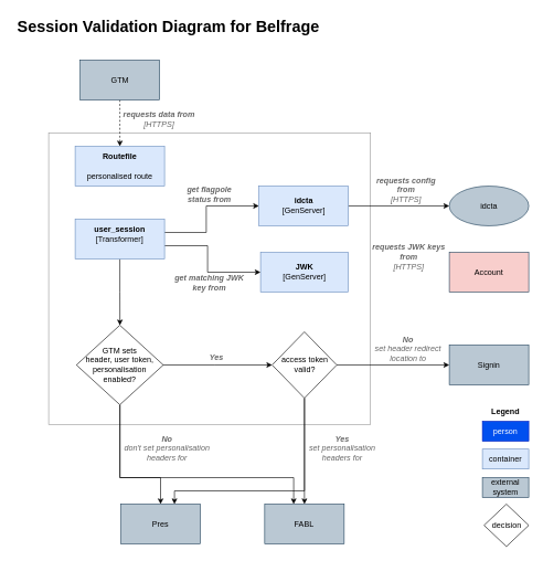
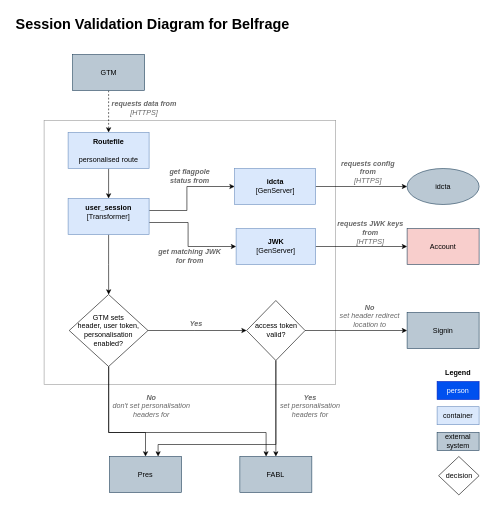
+ <mxCell id="13" style="edgeStyle=orthogonalEdgeStyle;rounded=0;orthogonalLoop=1;jettySize=auto;html=1;" parent="1" source="14" target="20" edge="1"><mxGeometry relative="1" as="geometry" /></mxCell>
+ <mxCell id="15" style="edgeStyle=orthogonalEdgeStyle;rounded=0;orthogonalLoop=1;jettySize=auto;html=1;entryX=0;entryY=0.5;entryDx=0;entryDy=0;" parent="1" source="16" target="5" edge="1"><mxGeometry relative="1" as="geometry" /></mxCell>
- <mxCell id="24" value="&lt;font color=&quot;#666666&quot;&gt;&lt;i&gt;&lt;b&gt;get matching JWK&lt;br&gt;key from&lt;/b&gt;&lt;br&gt;&lt;/i&gt;&lt;/font&gt;" style="text;html=1;strokeColor=none;fillColor=none;align=center;verticalAlign=middle;whiteSpace=wrap;rounded=0;" parent="1" vertex="1"><mxGeometry x="251" y="416" width="130" height="20" as="geometry" /></mxCell>
+ <mxCell id="24" value="&lt;font color=&quot;#666666&quot;&gt;&lt;i&gt;&lt;b&gt;get matching JWK&lt;br&gt;for from&lt;/b&gt;&lt;br&gt;&lt;/i&gt;&lt;/font&gt;" style="text;html=1;strokeColor=none;fillColor=none;align=center;verticalAlign=middle;whiteSpace=wrap;rounded=0;" parent="1" vertex="1"><mxGeometry x="251" y="416" width="130" height="20" as="geometry" /></mxCell>
